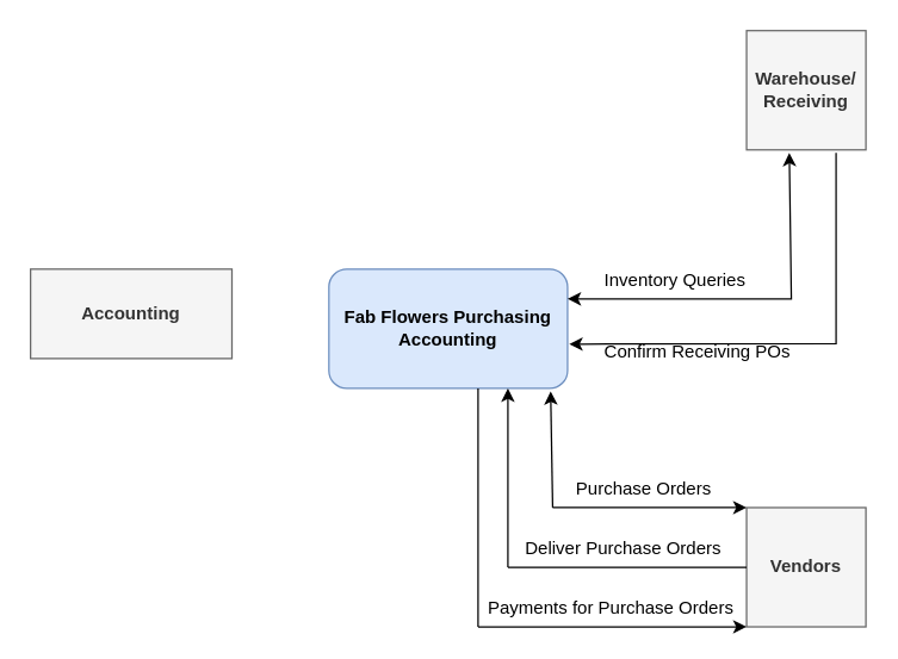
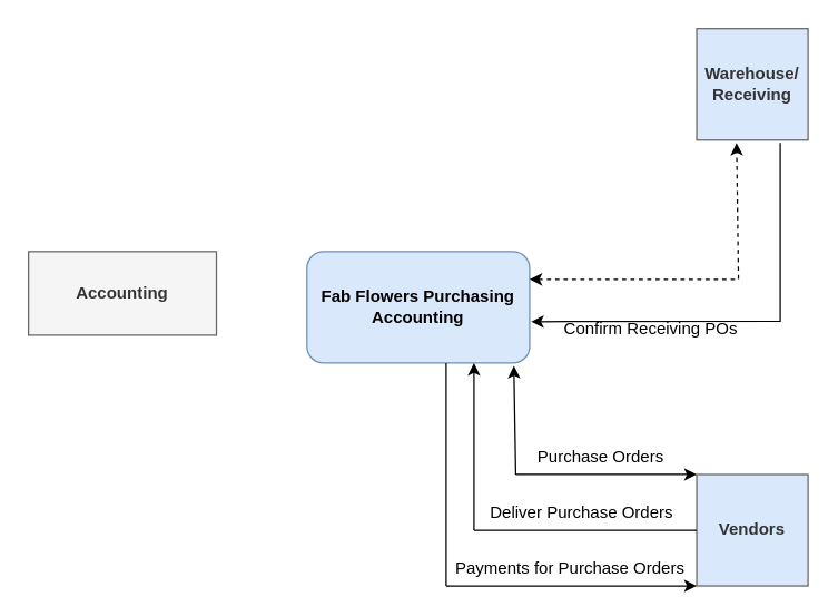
- <mxCell id="3" value="&lt;b&gt;Warehouse/&lt;br&gt;Receiving&lt;/b&gt;" style="whiteSpace=wrap;html=1;aspect=fixed;fillColor=#f5f5f5;strokeColor=#666666;fontColor=#333333;" vertex="1" parent="1"><mxGeometry x="500" y="20" width="80" height="80" as="geometry" /></mxCell>
+ <mxCell id="3" value="&lt;b&gt;Warehouse/&lt;br&gt;Receiving&lt;/b&gt;" style="whiteSpace=wrap;html=1;aspect=fixed;fillColor=#dae8fc;strokeColor=#666666;fontColor=#333333;" vertex="1" parent="1"><mxGeometry x="500" y="20" width="80" height="80" as="geometry" /></mxCell>
- <mxCell id="16" value="Inventory Queries" style="text;strokeColor=none;fillColor=none;align=left;verticalAlign=top;spacingLeft=4;spacingRight=4;overflow=hidden;rotatable=0;points=[[0,0.5],[1,0.5]];portConstraint=eastwest;fontSize=12;" vertex="1" parent="1"><mxGeometry x="399" y="174" width="110" height="26" as="geometry" /></mxCell>
- <mxCell id="15" value="" style="endArrow=classic;startArrow=classic;html=1;fontSize=12;exitX=1;exitY=0.25;exitDx=0;exitDy=0;rounded=0;entryX=0.358;entryY=1.025;entryDx=0;entryDy=0;entryPerimeter=0;" edge="1" parent="1" source="2" target="3"><mxGeometry width="50" height="50" relative="1" as="geometry"><mxPoint x="390" y="200" as="sourcePoint" /><mxPoint x="515" y="100" as="targetPoint" /><Array as="points"><mxPoint x="530" y="200" /></Array></mxGeometry></mxCell>
+ <mxCell id="15" value="" style="endArrow=classic;startArrow=classic;html=1;fontSize=12;exitX=1;exitY=0.25;exitDx=0;exitDy=0;rounded=0;entryX=0.358;entryY=1.025;entryDx=0;entryDy=0;entryPerimeter=0;dashed=1;" edge="1" parent="1" source="2" target="3"><mxGeometry width="50" height="50" relative="1" as="geometry"><mxPoint x="390" y="200" as="sourcePoint" /><mxPoint x="515" y="100" as="targetPoint" /><Array as="points"><mxPoint x="530" y="200" /></Array></mxGeometry></mxCell>
- <mxCell id="4" value="&lt;b&gt;Vendors&lt;/b&gt;" style="whiteSpace=wrap;html=1;aspect=fixed;fillColor=#f5f5f5;strokeColor=#666666;fontColor=#333333;" vertex="1" parent="1"><mxGeometry x="500" y="340" width="80" height="80" as="geometry" /></mxCell>
+ <mxCell id="4" value="&lt;b&gt;Vendors&lt;/b&gt;" style="whiteSpace=wrap;html=1;aspect=fixed;fillColor=#dae8fc;strokeColor=#666666;fontColor=#333333;" vertex="1" parent="1"><mxGeometry x="500" y="340" width="80" height="80" as="geometry" /></mxCell>
